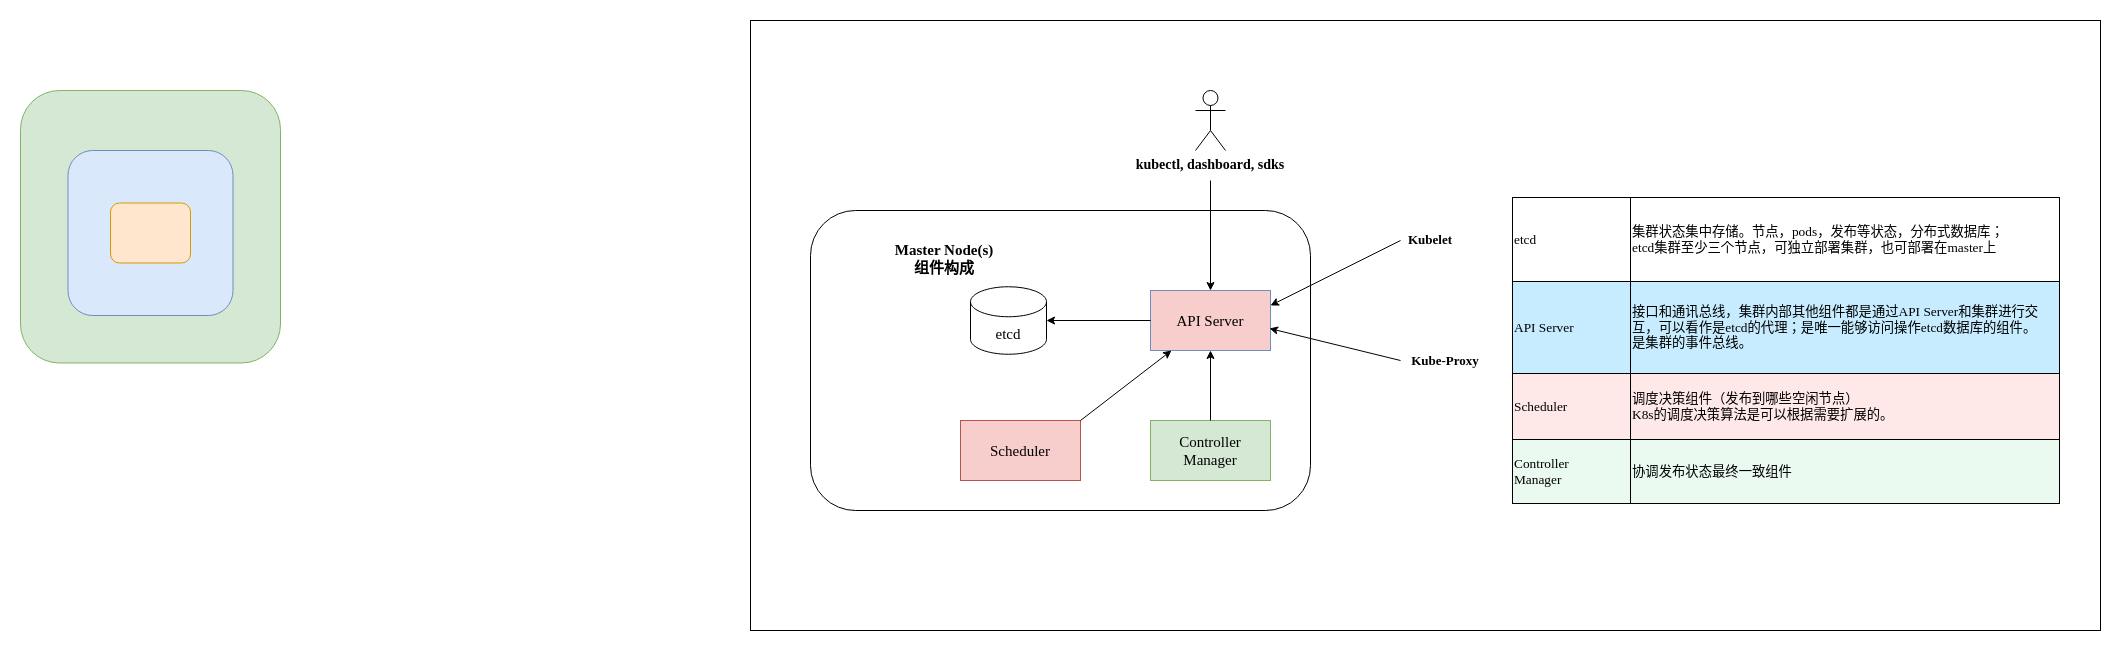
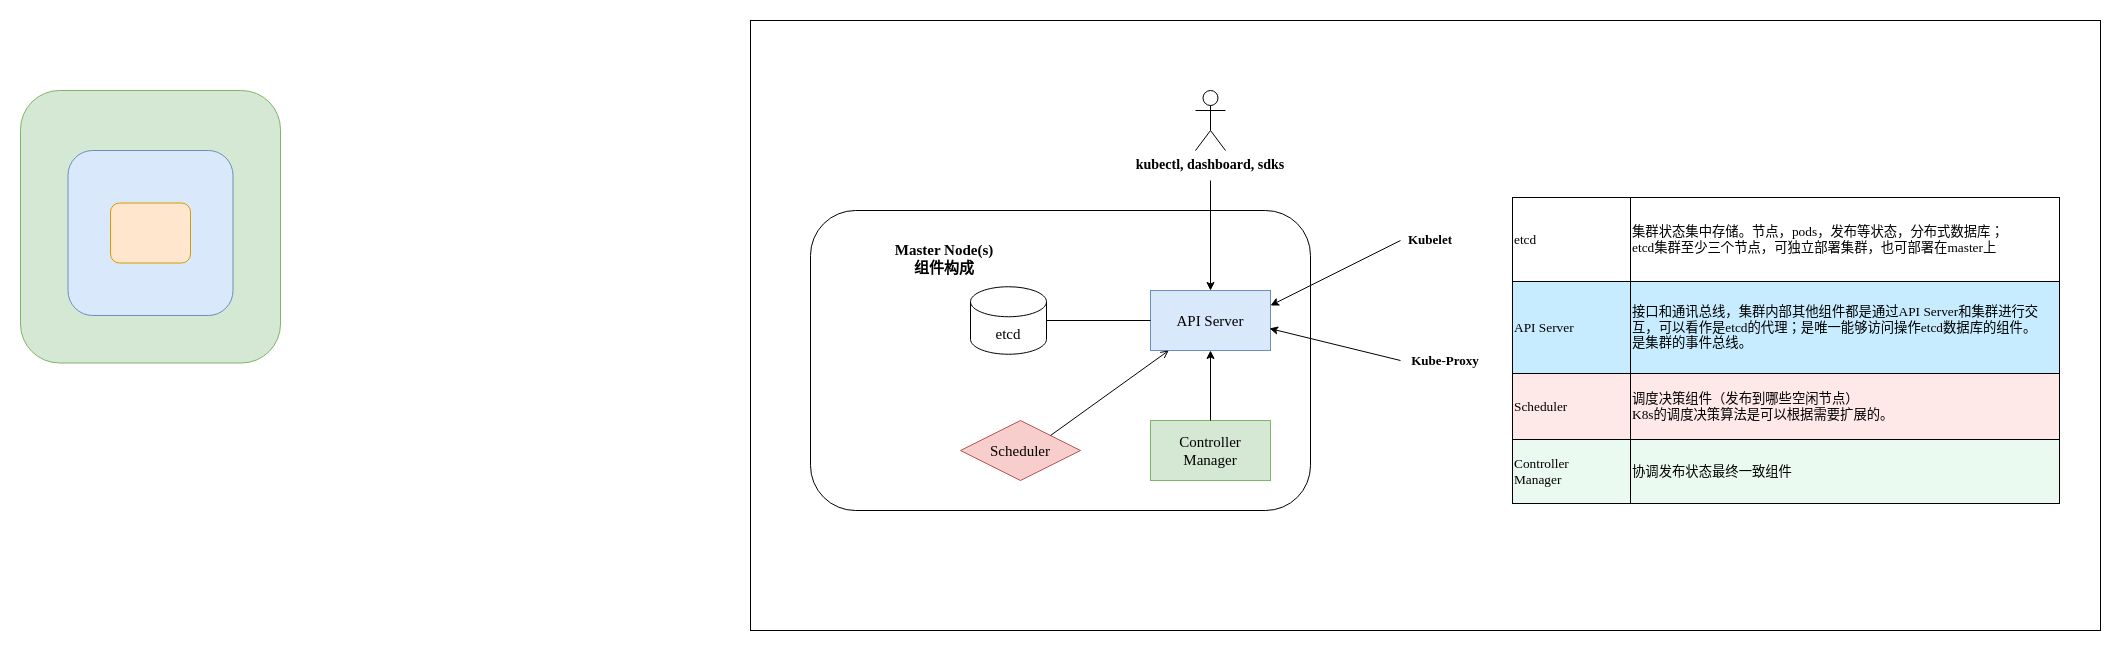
- <mxCell id="12" value="" style="endArrow=classic;html=1;rounded=0;exitX=0;exitY=0.5;exitDx=0;exitDy=0;entryX=1;entryY=0.5;entryDx=0;entryDy=0;entryPerimeter=0;" edge="1" parent="1" source="9" target="8"><mxGeometry width="50" height="50" relative="1" as="geometry"><mxPoint x="1170" y="340" as="sourcePoint" /><mxPoint x="1220" y="290" as="targetPoint" /></mxGeometry></mxCell>
+ <mxCell id="12" value="" style="endArrow=none;html=1;rounded=0;exitX=0;exitY=0.5;exitDx=0;exitDy=0;entryX=1;entryY=0.5;entryDx=0;entryDy=0;entryPerimeter=0;" edge="1" parent="1" source="9" target="8"><mxGeometry width="50" height="50" relative="1" as="geometry"><mxPoint x="1170" y="340" as="sourcePoint" /><mxPoint x="1220" y="290" as="targetPoint" /></mxGeometry></mxCell>
- <mxCell id="9" value="API Server" style="rounded=0;whiteSpace=wrap;html=1;fontFamily=Times New Roman;fontSize=15;fillColor=#f8cecc;strokeColor=#6c8ebf;" parent="1" vertex="1"><mxGeometry x="1150" y="290" width="120" height="60" as="geometry" /></mxCell>
+ <mxCell id="9" value="API Server" style="rounded=0;whiteSpace=wrap;html=1;fontFamily=Times New Roman;fontSize=15;fillColor=#dae8fc;strokeColor=#6c8ebf;" parent="1" vertex="1"><mxGeometry x="1150" y="290" width="120" height="60" as="geometry" /></mxCell>
- <mxCell id="13" value="" style="endArrow=classic;html=1;rounded=0;exitX=1;exitY=0;exitDx=0;exitDy=0;" edge="1" parent="1" source="11" target="9"><mxGeometry width="50" height="50" relative="1" as="geometry"><mxPoint x="1070" y="430" as="sourcePoint" /><mxPoint x="1120" y="380" as="targetPoint" /></mxGeometry></mxCell>
+ <mxCell id="13" value="" style="endArrow=open;html=1;rounded=0;exitX=1;exitY=0;exitDx=0;exitDy=0;" edge="1" parent="1" source="11" target="9"><mxGeometry width="50" height="50" relative="1" as="geometry"><mxPoint x="1070" y="430" as="sourcePoint" /><mxPoint x="1120" y="380" as="targetPoint" /></mxGeometry></mxCell>
- <mxCell id="11" value="Scheduler" style="rounded=0;whiteSpace=wrap;html=1;fontFamily=Times New Roman;fontSize=15;fillColor=#f8cecc;strokeColor=#b85450;" parent="1" vertex="1"><mxGeometry x="960" y="420" width="120" height="60" as="geometry" /></mxCell>
+ <mxCell id="11" value="Scheduler" style="rhombus;whiteSpace=wrap;html=1;fontFamily=Times New Roman;fontSize=15;fillColor=#f8cecc;strokeColor=#b85450;" parent="1" vertex="1"><mxGeometry x="960" y="420" width="120" height="60" as="geometry" /></mxCell>
